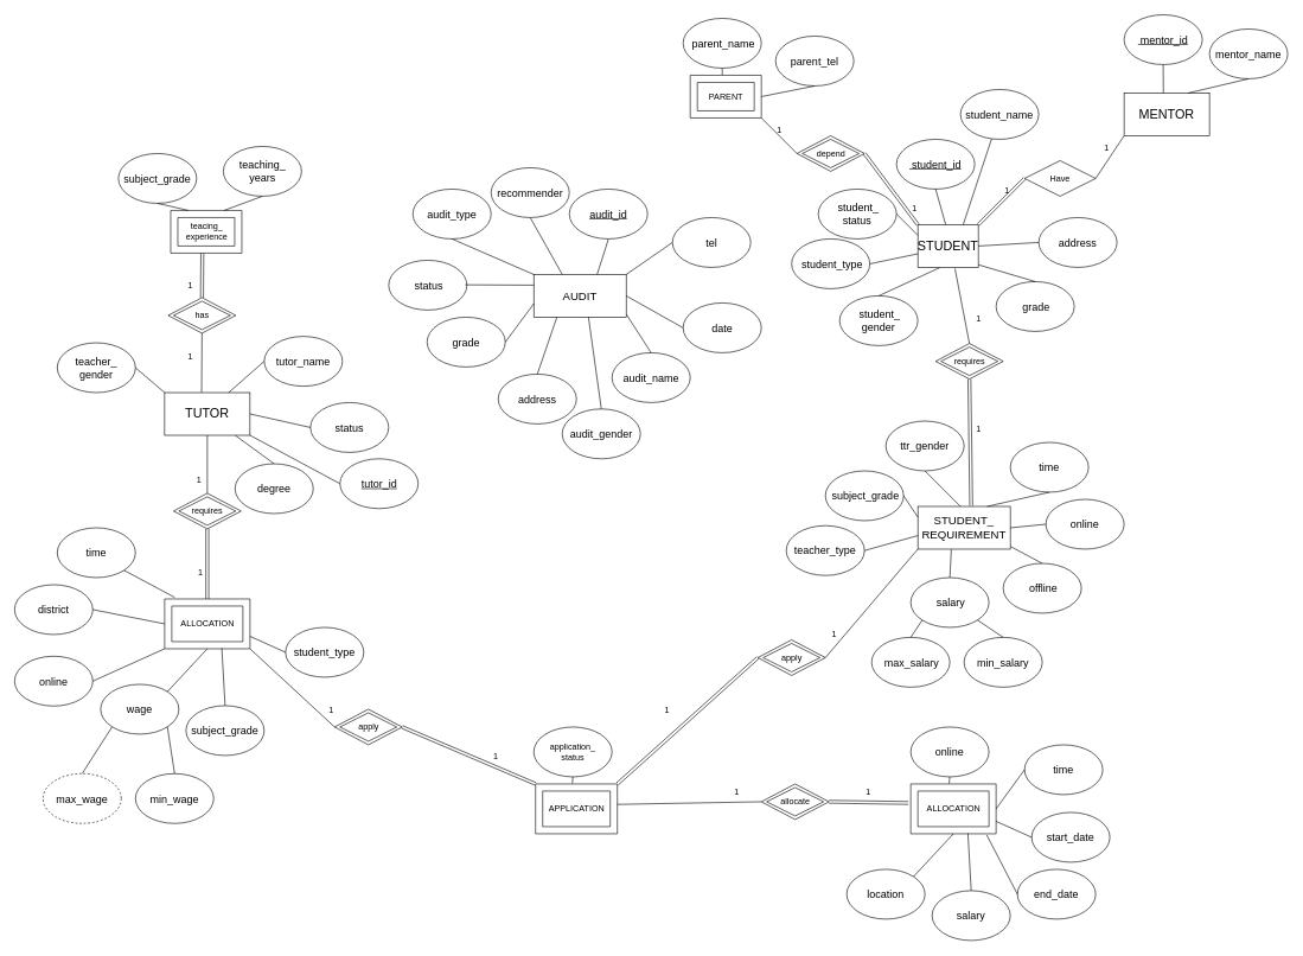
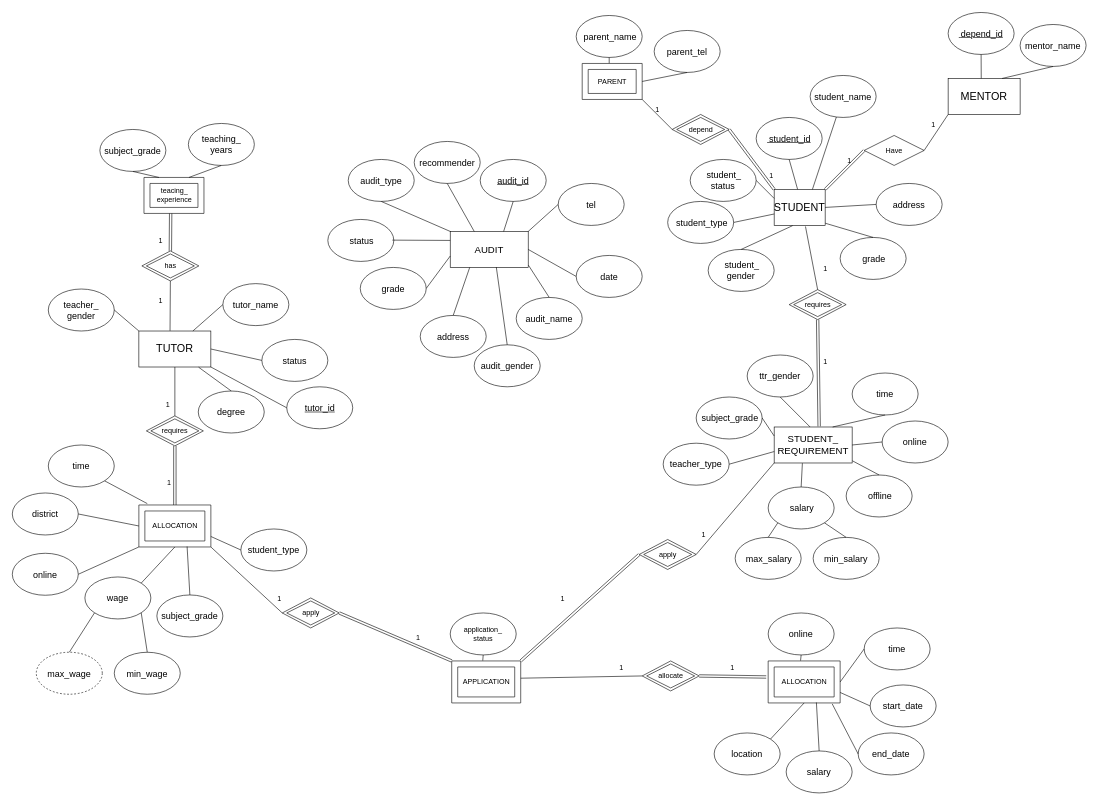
- <mxCell id="49" value="&lt;u&gt;&amp;nbsp;&lt;font style=&quot;font-size: 15px;&quot;&gt;mentor_id&lt;/font&gt;&lt;/u&gt;" style="ellipse;whiteSpace=wrap;html=1;" parent="1" vertex="1"><mxGeometry x="1580" y="20" width="110" height="70" as="geometry" /></mxCell>
+ <mxCell id="49" value="&lt;u&gt;&amp;nbsp;&lt;font style=&quot;font-size: 15px;&quot;&gt;depend_id&lt;/font&gt;&lt;/u&gt;" style="ellipse;whiteSpace=wrap;html=1;" parent="1" vertex="1"><mxGeometry x="1580" y="20" width="110" height="70" as="geometry" /></mxCell>
- <mxCell id="61" value="&lt;font style=&quot;font-size: 15px;&quot;&gt;tel&lt;/font&gt;" style="ellipse;whiteSpace=wrap;html=1;" parent="1" vertex="1"><mxGeometry x="945" y="305" width="110" height="70" as="geometry" /></mxCell>
+ <mxCell id="61" value="&lt;font style=&quot;font-size: 15px;&quot;&gt;tel&lt;/font&gt;" style="ellipse;whiteSpace=wrap;html=1;" parent="1" vertex="1"><mxGeometry x="930" y="305" width="110" height="70" as="geometry" /></mxCell>
